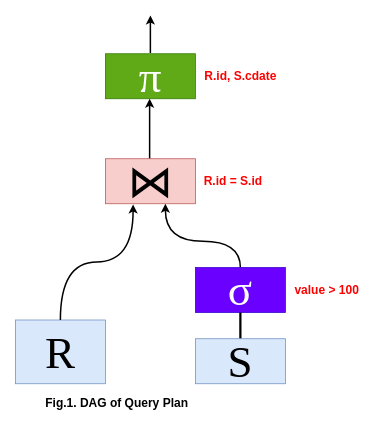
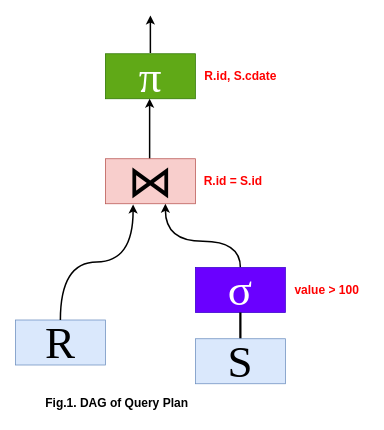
- <mxCell id="9" value="&lt;div style=&quot;line-height: 19px; white-space: pre;&quot;&gt;&lt;div style=&quot;line-height: 19px;&quot;&gt;&lt;font face=&quot;Times New Roman&quot;&gt;&lt;span style=&quot;font-size: 60px; line-height: 100%;&quot;&gt;R&lt;/span&gt;&lt;/font&gt;&lt;/div&gt;&lt;/div&gt;" style="rounded=0;whiteSpace=wrap;html=1;fillColor=#dae8fc;strokeColor=#6c8ebf;spacing=-2;labelPosition=center;verticalLabelPosition=middle;align=center;verticalAlign=middle;" parent="1" vertex="1"><mxGeometry x="20" y="426" width="120" height="85" as="geometry" /></mxCell>
+ <mxCell id="9" value="&lt;div style=&quot;line-height: 19px; white-space: pre;&quot;&gt;&lt;div style=&quot;line-height: 19px;&quot;&gt;&lt;font face=&quot;Times New Roman&quot;&gt;&lt;span style=&quot;font-size: 60px; line-height: 100%;&quot;&gt;R&lt;/span&gt;&lt;/font&gt;&lt;/div&gt;&lt;/div&gt;" style="rounded=0;whiteSpace=wrap;html=1;fillColor=#dae8fc;strokeColor=#6c8ebf;spacing=-2;labelPosition=center;verticalLabelPosition=middle;align=center;verticalAlign=middle;" parent="1" vertex="1"><mxGeometry x="20" y="426" width="120" height="60" as="geometry" /></mxCell>
